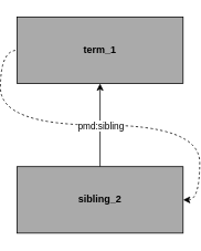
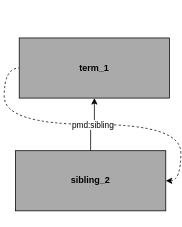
- <mxCell id="6" value="term_1" style="rounded=0;whiteSpace=wrap;html=1;fillColor=#aaaaaa;strokeColor=#000000;fontStyle=1;" parent="1" vertex="1"><mxGeometry x="20" y="20" width="200" height="80" as="geometry" /></mxCell>
+ <mxCell id="6" value="term_1" style="rounded=0;whiteSpace=wrap;html=1;fillColor=#aaaaaa;strokeColor=#000000;fontStyle=1;" parent="1" vertex="1"><mxGeometry x="25" y="50" width="200" height="80" as="geometry" /></mxCell>
